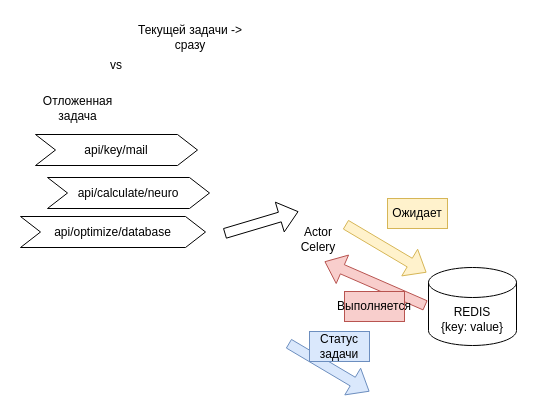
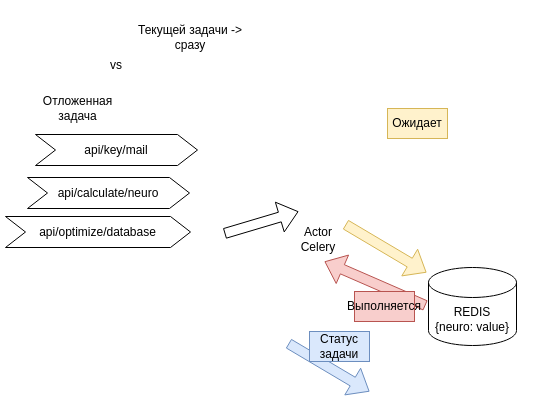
- <mxCell id="3" value="api/calculate/neuro" style="shape=step;perimeter=stepPerimeter;whiteSpace=wrap;html=1;fixedSize=1;" vertex="1" parent="1"><mxGeometry x="47" y="177" width="162" height="31" as="geometry" /></mxCell>
+ <mxCell id="3" value="api/calculate/neuro" style="shape=step;perimeter=stepPerimeter;whiteSpace=wrap;html=1;fixedSize=1;" vertex="1" parent="1"><mxGeometry x="27" y="177" width="162" height="31" as="geometry" /></mxCell>
- <mxCell id="12" value="Ожидает" style="text;html=1;strokeColor=#d6b656;fillColor=#fff2cc;align=center;verticalAlign=middle;whiteSpace=wrap;rounded=0;" vertex="1" parent="1"><mxGeometry x="387" y="198" width="60" height="30" as="geometry" /></mxCell>
+ <mxCell id="12" value="Ожидает" style="text;html=1;strokeColor=#d6b656;fillColor=#fff2cc;align=center;verticalAlign=middle;whiteSpace=wrap;rounded=0;" vertex="1" parent="1"><mxGeometry x="387" y="108" width="60" height="30" as="geometry" /></mxCell>
- <mxCell id="4" value="api/optimize/database" style="shape=step;perimeter=stepPerimeter;whiteSpace=wrap;html=1;fixedSize=1;" vertex="1" parent="1"><mxGeometry x="20" y="216" width="185" height="31" as="geometry" /></mxCell>
+ <mxCell id="4" value="api/optimize/database" style="shape=step;perimeter=stepPerimeter;whiteSpace=wrap;html=1;fixedSize=1;" vertex="1" parent="1"><mxGeometry x="5" y="216" width="185" height="31" as="geometry" /></mxCell>
- <mxCell id="14" value="Выполняется" style="text;html=1;strokeColor=#b85450;fillColor=#f8cecc;align=center;verticalAlign=middle;whiteSpace=wrap;rounded=0;" vertex="1" parent="1"><mxGeometry x="344" y="291" width="60" height="30" as="geometry" /></mxCell>
+ <mxCell id="14" value="Выполняется" style="text;html=1;strokeColor=#b85450;fillColor=#f8cecc;align=center;verticalAlign=middle;whiteSpace=wrap;rounded=0;" vertex="1" parent="1"><mxGeometry x="354" y="291" width="60" height="30" as="geometry" /></mxCell>
- <mxCell id="9" value="REDIS&lt;br&gt;{key: value}" style="shape=cylinder3;whiteSpace=wrap;html=1;boundedLbl=1;backgroundOutline=1;size=15;" vertex="1" parent="1"><mxGeometry x="428" y="267" width="88" height="78" as="geometry" /></mxCell>
+ <mxCell id="9" value="REDIS&lt;br&gt;{neuro: value}" style="shape=cylinder3;whiteSpace=wrap;html=1;boundedLbl=1;backgroundOutline=1;size=15;" vertex="1" parent="1"><mxGeometry x="428" y="267" width="88" height="78" as="geometry" /></mxCell>
